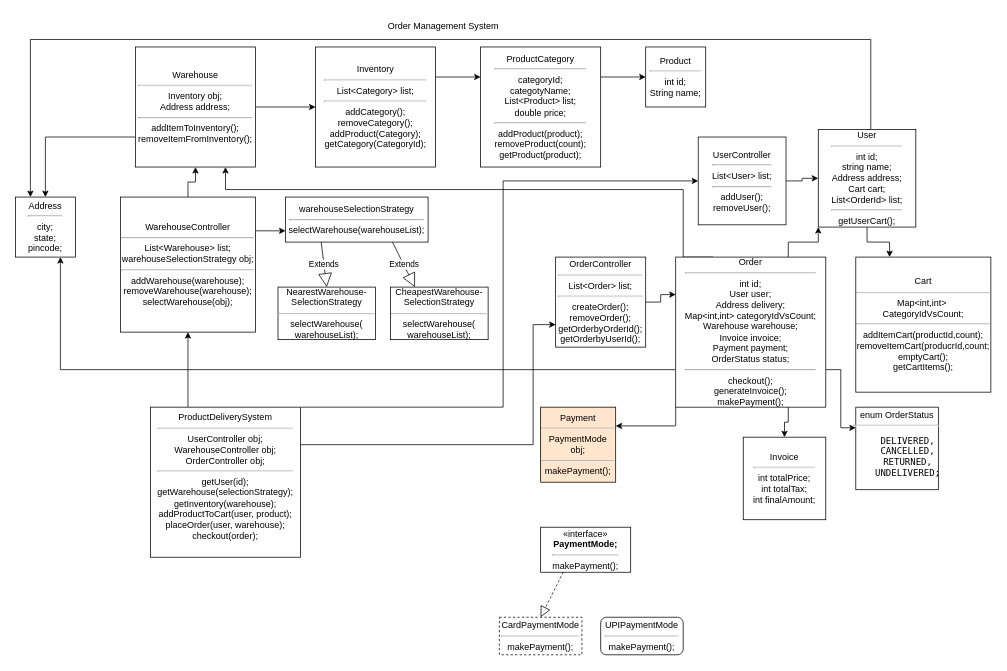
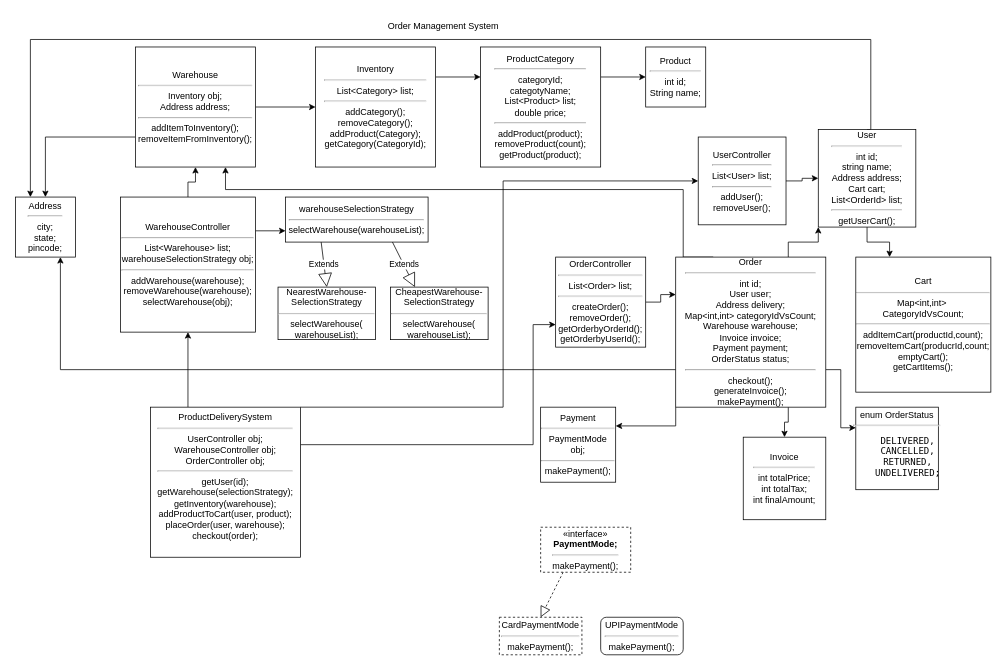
- <mxCell id="36" value="Payment&lt;hr&gt;PaymentMode obj;&lt;hr&gt;makePayment();" style="whiteSpace=wrap;html=1;aspect=fixed;fillColor=#ffe6cc;" vertex="1" parent="1"><mxGeometry x="720" y="542" width="100" height="100" as="geometry" /></mxCell>
+ <mxCell id="36" value="Payment&lt;hr&gt;PaymentMode obj;&lt;hr&gt;makePayment();" style="whiteSpace=wrap;html=1;aspect=fixed;" vertex="1" parent="1"><mxGeometry x="720" y="542" width="100" height="100" as="geometry" /></mxCell>
- <mxCell id="37" value="«interface»&lt;br&gt;&lt;b&gt;PaymentMode;&lt;/b&gt;&lt;hr&gt;makePayment();" style="html=1;whiteSpace=wrap;" vertex="1" parent="1"><mxGeometry x="720" y="702" width="120" height="60" as="geometry" /></mxCell>
+ <mxCell id="37" value="«interface»&lt;br&gt;&lt;b&gt;PaymentMode;&lt;/b&gt;&lt;hr&gt;makePayment();" style="html=1;whiteSpace=wrap;dashed=1;" vertex="1" parent="1"><mxGeometry x="720" y="702" width="120" height="60" as="geometry" /></mxCell>
